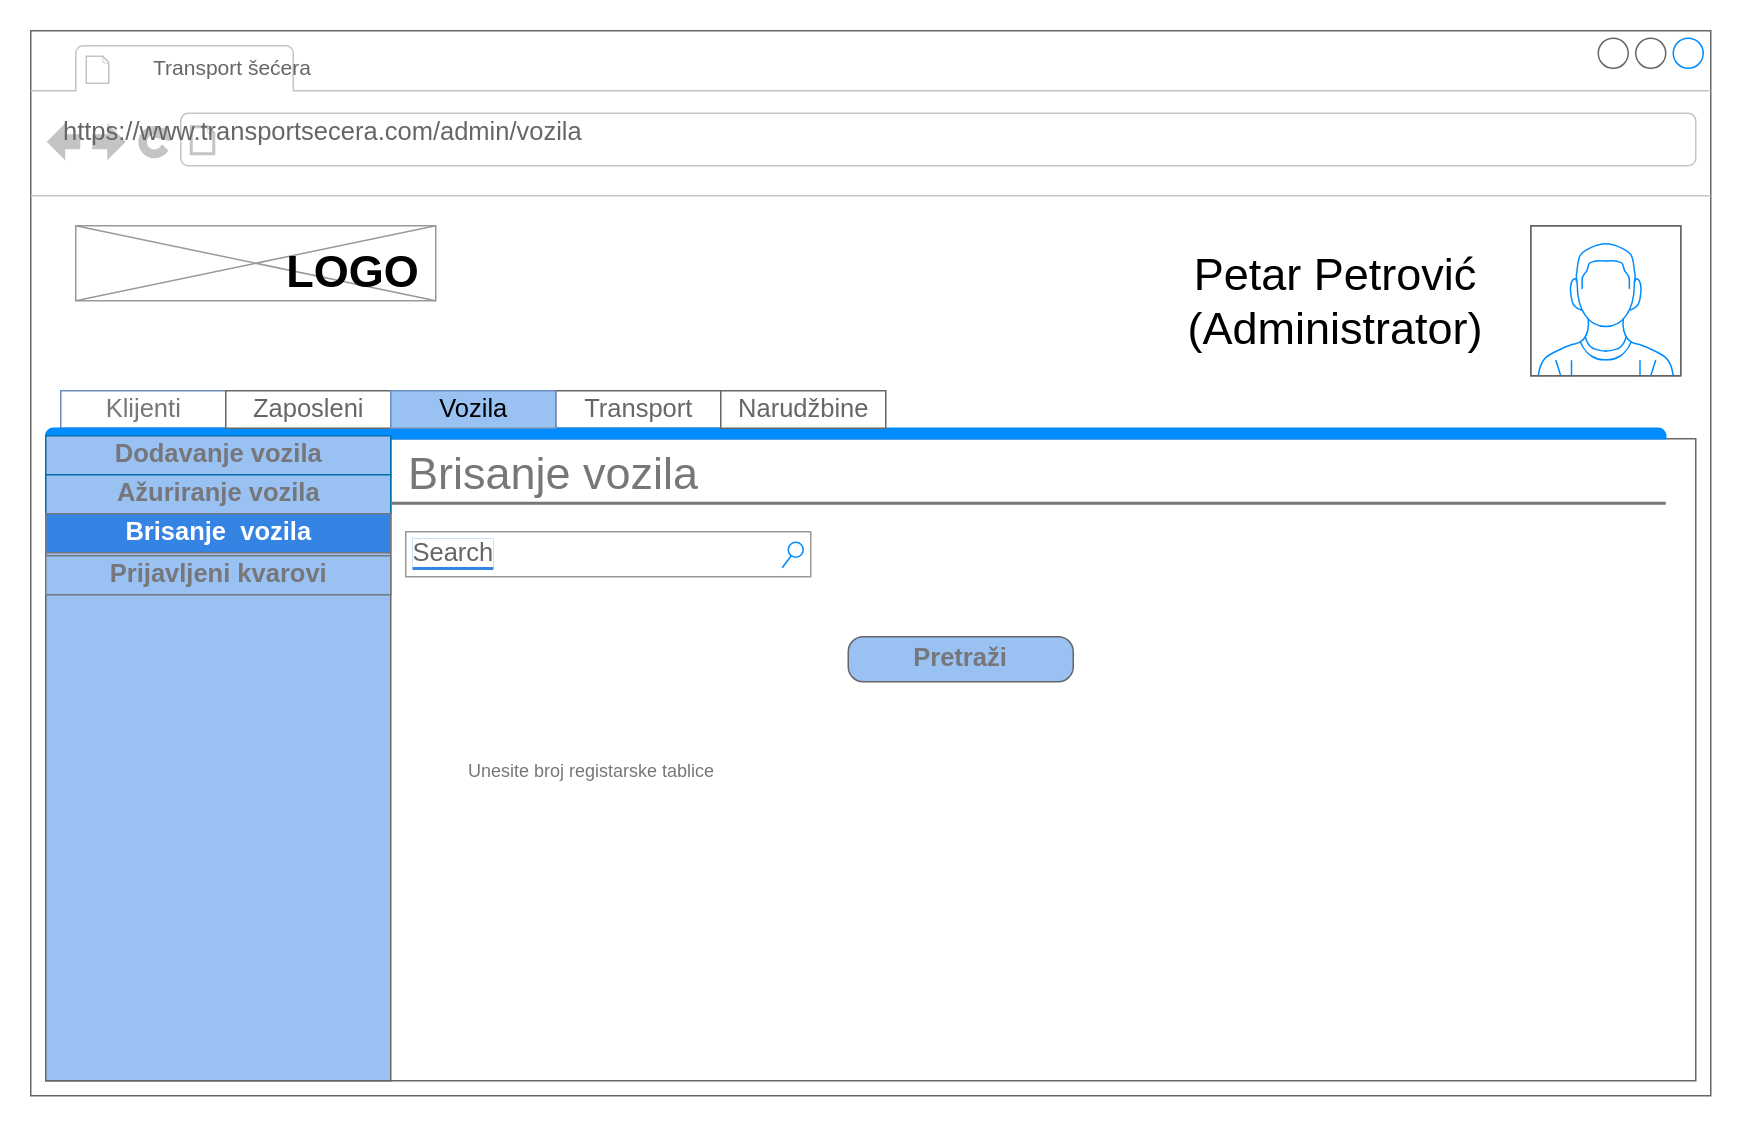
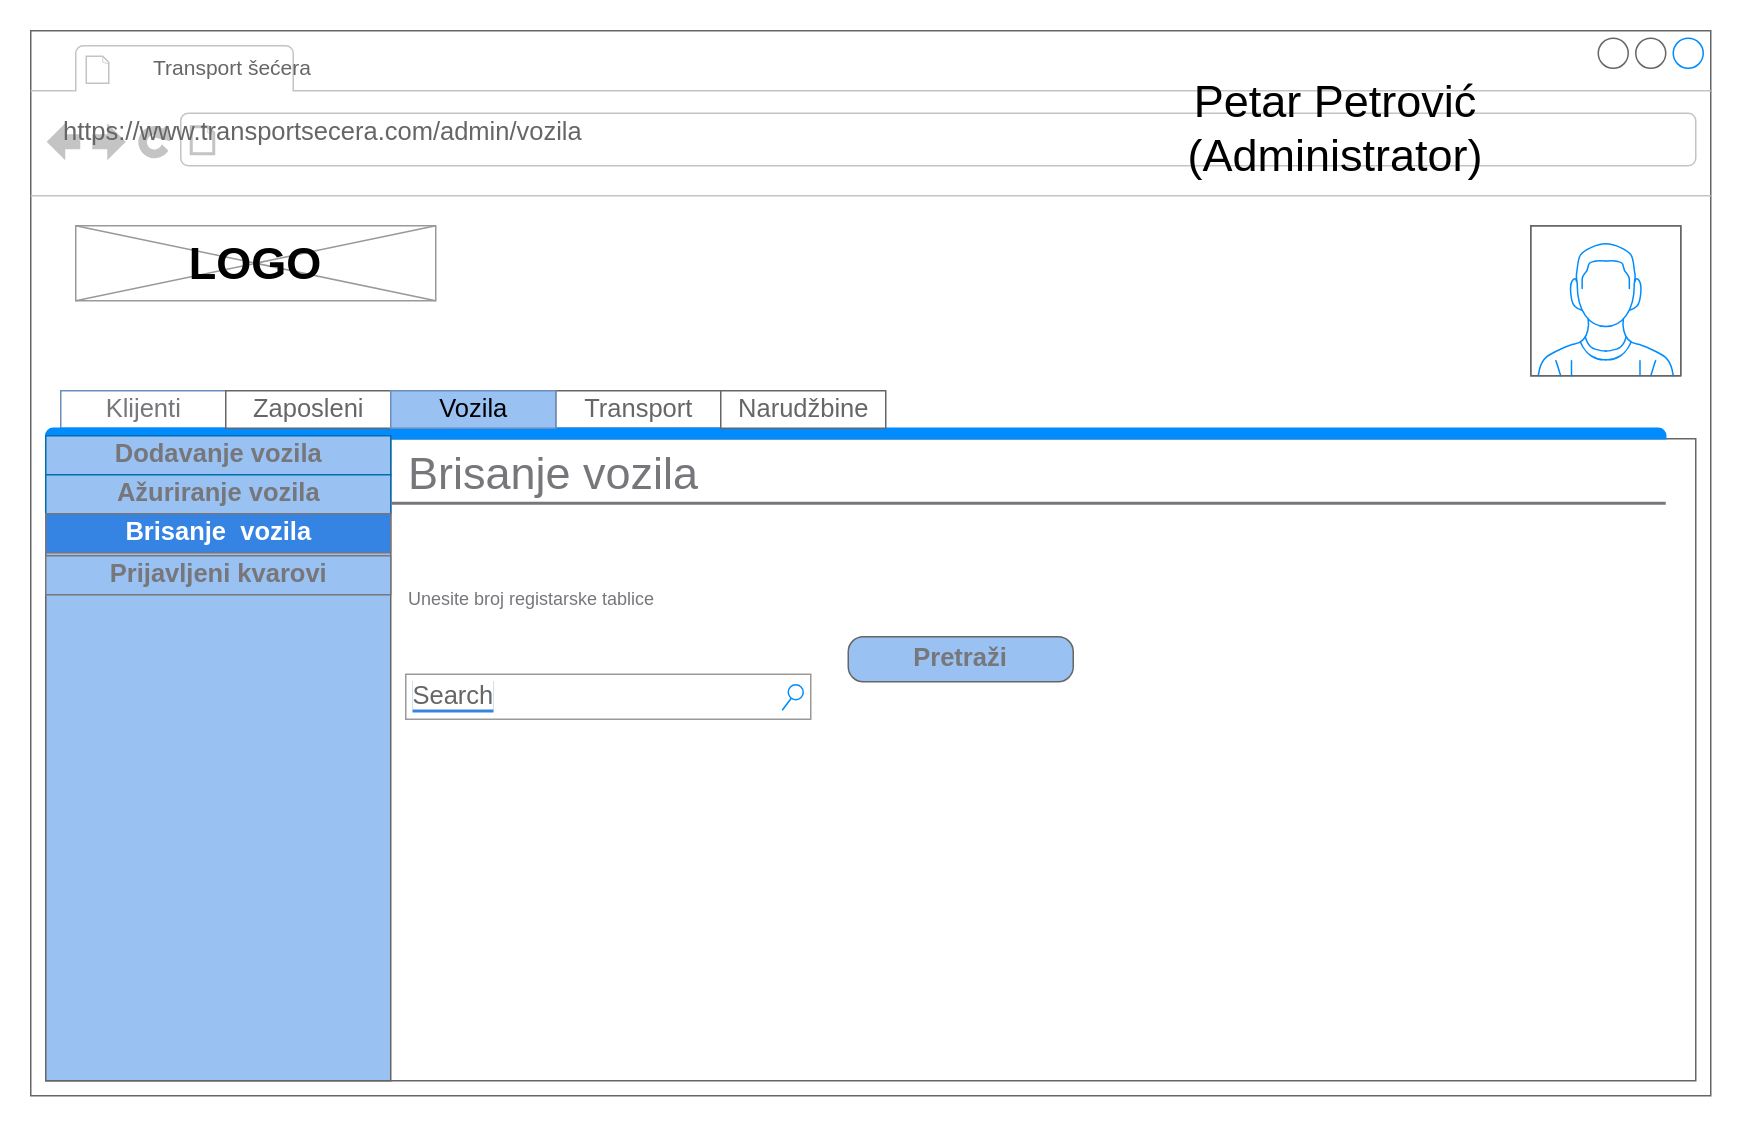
- <mxCell id="6" value="&lt;div style=&quot;font-size: 30px;&quot;&gt;LOGO&lt;/div&gt;" style="text;html=1;strokeColor=none;fillColor=none;align=center;verticalAlign=middle;whiteSpace=wrap;rounded=0;fontSize=30;fontStyle=1" parent="2" vertex="1"><mxGeometry x="185" y="145" width="60" height="30" as="geometry" /></mxCell>
+ <mxCell id="6" value="&lt;div style=&quot;font-size: 30px;&quot;&gt;LOGO&lt;/div&gt;" style="text;html=1;strokeColor=none;fillColor=none;align=center;verticalAlign=middle;whiteSpace=wrap;rounded=0;fontSize=30;fontStyle=1" parent="2" vertex="1"><mxGeometry x="120" y="140" width="60" height="30" as="geometry" /></mxCell>
- <mxCell id="8" value="&lt;div&gt;Petar Petrović &lt;br&gt;&lt;/div&gt;&lt;div&gt;(Administrator)&lt;br&gt;&lt;/div&gt;" style="text;html=1;strokeColor=none;fillColor=none;align=center;verticalAlign=middle;whiteSpace=wrap;rounded=0;fontSize=30;" parent="2" vertex="1"><mxGeometry x="750" y="140" width="240" height="80" as="geometry" /></mxCell>
+ <mxCell id="8" value="&lt;div&gt;Petar Petrović &lt;br&gt;&lt;/div&gt;&lt;div&gt;(Administrator)&lt;br&gt;&lt;/div&gt;" style="text;html=1;strokeColor=none;fillColor=none;align=center;verticalAlign=middle;whiteSpace=wrap;rounded=0;fontSize=30;" parent="2" vertex="1"><mxGeometry x="750" y="25" width="240" height="80" as="geometry" /></mxCell>
- <mxCell id="22" value="&lt;span style=&quot;background-color: rgb(255, 255, 255);&quot;&gt;Search&lt;br&gt;&lt;/span&gt;" style="strokeWidth=1;shadow=0;dashed=0;align=center;html=1;shape=mxgraph.mockup.forms.searchBox;strokeColor=#999999;mainText=;strokeColor2=#008cff;fontColor=#666666;fontSize=17;align=left;spacingLeft=3;labelBackgroundColor=#3584e4;fillColor=#ffffff;" parent="10" vertex="1"><mxGeometry x="240" y="94" width="270" height="30" as="geometry" /></mxCell>
+ <mxCell id="22" value="&lt;span style=&quot;background-color: rgb(255, 255, 255);&quot;&gt;Search&lt;br&gt;&lt;/span&gt;" style="strokeWidth=1;shadow=0;dashed=0;align=center;html=1;shape=mxgraph.mockup.forms.searchBox;strokeColor=#999999;mainText=;strokeColor2=#008cff;fontColor=#666666;fontSize=17;align=left;spacingLeft=3;labelBackgroundColor=#3584e4;fillColor=#ffffff;" parent="10" vertex="1"><mxGeometry x="240" y="189" width="270" height="30" as="geometry" /></mxCell>
- <mxCell id="23" value="&lt;div&gt;&lt;font&gt;Unesite broj registarske tablice&lt;/font&gt;&lt;br&gt;&lt;/div&gt;" style="text;html=1;strokeColor=none;fillColor=none;align=left;verticalAlign=middle;whiteSpace=wrap;rounded=0;labelBackgroundColor=#ffffff;fontSize=12;fontColor=#77767b;" parent="10" vertex="1"><mxGeometry x="280" y="239" width="370" height="30" as="geometry" /></mxCell>
+ <mxCell id="23" value="&lt;div&gt;&lt;font&gt;Unesite broj registarske tablice&lt;/font&gt;&lt;br&gt;&lt;/div&gt;" style="text;html=1;strokeColor=none;fillColor=none;align=left;verticalAlign=middle;whiteSpace=wrap;rounded=0;labelBackgroundColor=#ffffff;fontSize=12;fontColor=#77767b;" parent="10" vertex="1"><mxGeometry x="240" y="124" width="370" height="30" as="geometry" /></mxCell>
